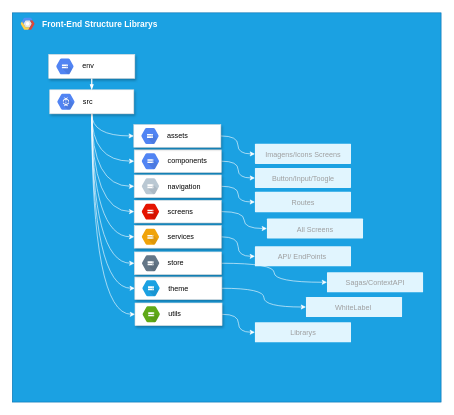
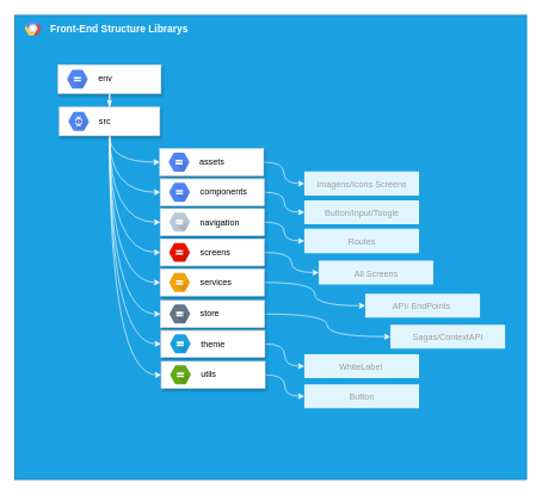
- <mxCell id="45" value="API/ EndPoints&amp;nbsp;" style="sketch=0;points=[[0,0,0],[0.25,0,0],[0.5,0,0],[0.75,0,0],[1,0,0],[1,0.25,0],[1,0.5,0],[1,0.75,0],[1,1,0],[0.75,1,0],[0.5,1,0],[0.25,1,0],[0,1,0],[0,0.75,0],[0,0.5,0],[0,0.25,0]];rounded=1;absoluteArcSize=1;arcSize=2;html=1;strokeColor=none;gradientColor=none;shadow=0;dashed=0;fontSize=12;fontColor=#9E9E9E;align=center;verticalAlign=top;spacing=10;spacingTop=-4;fillColor=#E1F5FE;glass=0;fillStyle=hachure;" vertex="1" parent="1"><mxGeometry x="424" y="409.58" width="160" height="33.42" as="geometry" /></mxCell>
+ <mxCell id="45" value="API/ EndPoints&amp;nbsp;" style="sketch=0;points=[[0,0,0],[0.25,0,0],[0.5,0,0],[0.75,0,0],[1,0,0],[1,0.25,0],[1,0.5,0],[1,0.75,0],[1,1,0],[0.75,1,0],[0.5,1,0],[0.25,1,0],[0,1,0],[0,0.75,0],[0,0.5,0],[0,0.25,0]];rounded=1;absoluteArcSize=1;arcSize=2;html=1;strokeColor=none;gradientColor=none;shadow=0;dashed=0;fontSize=12;fontColor=#9E9E9E;align=center;verticalAlign=top;spacing=10;spacingTop=-4;fillColor=#E1F5FE;glass=0;fillStyle=hachure;" vertex="1" parent="1"><mxGeometry x="509" y="409.58" width="160" height="33.42" as="geometry" /></mxCell>
- <mxCell id="47" value="WhiteLabel&amp;nbsp;" style="sketch=0;points=[[0,0,0],[0.25,0,0],[0.5,0,0],[0.75,0,0],[1,0,0],[1,0.25,0],[1,0.5,0],[1,0.75,0],[1,1,0],[0.75,1,0],[0.5,1,0],[0.25,1,0],[0,1,0],[0,0.75,0],[0,0.5,0],[0,0.25,0]];rounded=1;absoluteArcSize=1;arcSize=2;html=1;strokeColor=none;gradientColor=none;shadow=0;dashed=0;fontSize=12;fontColor=#9E9E9E;align=center;verticalAlign=top;spacing=10;spacingTop=-4;fillColor=#E1F5FE;glass=0;fillStyle=hachure;" vertex="1" parent="1"><mxGeometry x="509" y="494" width="160" height="33.42" as="geometry" /></mxCell>
+ <mxCell id="47" value="WhiteLabel&amp;nbsp;" style="sketch=0;points=[[0,0,0],[0.25,0,0],[0.5,0,0],[0.75,0,0],[1,0,0],[1,0.25,0],[1,0.5,0],[1,0.75,0],[1,1,0],[0.75,1,0],[0.5,1,0],[0.25,1,0],[0,1,0],[0,0.75,0],[0,0.5,0],[0,0.25,0]];rounded=1;absoluteArcSize=1;arcSize=2;html=1;strokeColor=none;gradientColor=none;shadow=0;dashed=0;fontSize=12;fontColor=#9E9E9E;align=center;verticalAlign=top;spacing=10;spacingTop=-4;fillColor=#E1F5FE;glass=0;fillStyle=hachure;" vertex="1" parent="1"><mxGeometry x="424" y="494" width="160" height="33.42" as="geometry" /></mxCell>
- <mxCell id="48" value="Librarys" style="sketch=0;points=[[0,0,0],[0.25,0,0],[0.5,0,0],[0.75,0,0],[1,0,0],[1,0.25,0],[1,0.5,0],[1,0.75,0],[1,1,0],[0.75,1,0],[0.5,1,0],[0.25,1,0],[0,1,0],[0,0.75,0],[0,0.5,0],[0,0.25,0]];rounded=1;absoluteArcSize=1;arcSize=2;html=1;strokeColor=none;gradientColor=none;shadow=0;dashed=0;fontSize=12;fontColor=#9E9E9E;align=center;verticalAlign=top;spacing=10;spacingTop=-4;fillColor=#E1F5FE;glass=0;fillStyle=hachure;" vertex="1" parent="1"><mxGeometry x="424" y="536" width="160" height="33.42" as="geometry" /></mxCell>
+ <mxCell id="48" value="Button" style="sketch=0;points=[[0,0,0],[0.25,0,0],[0.5,0,0],[0.75,0,0],[1,0,0],[1,0.25,0],[1,0.5,0],[1,0.75,0],[1,1,0],[0.75,1,0],[0.5,1,0],[0.25,1,0],[0,1,0],[0,0.75,0],[0,0.5,0],[0,0.25,0]];rounded=1;absoluteArcSize=1;arcSize=2;html=1;strokeColor=none;gradientColor=none;shadow=0;dashed=0;fontSize=12;fontColor=#9E9E9E;align=center;verticalAlign=top;spacing=10;spacingTop=-4;fillColor=#E1F5FE;glass=0;fillStyle=hachure;" vertex="1" parent="1"><mxGeometry x="424" y="536" width="160" height="33.42" as="geometry" /></mxCell>
